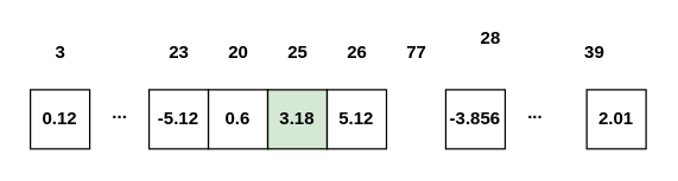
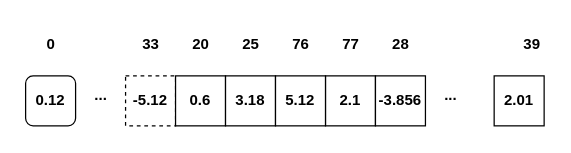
- <mxCell id="13" value="28" style="text;html=1;align=center;verticalAlign=middle;resizable=0;points=[];autosize=1;strokeColor=none;fillColor=none;fontStyle=1" vertex="1" parent="1"><mxGeometry x="310" y="10" width="40" height="30" as="geometry" /></mxCell>
+ <mxCell id="13" value="28" style="text;html=1;align=center;verticalAlign=middle;resizable=0;points=[];autosize=1;strokeColor=none;fillColor=none;fontStyle=1" vertex="1" parent="1"><mxGeometry x="300" y="20" width="40" height="30" as="geometry" /></mxCell>
- <mxCell id="18" value="3" style="text;html=1;align=center;verticalAlign=middle;resizable=0;points=[];autosize=1;strokeColor=none;fillColor=none;fontStyle=1" vertex="1" parent="1"><mxGeometry x="25" y="20" width="30" height="30" as="geometry" /></mxCell>
+ <mxCell id="18" value="0" style="text;html=1;align=center;verticalAlign=middle;resizable=0;points=[];autosize=1;strokeColor=none;fillColor=none;fontStyle=1" vertex="1" parent="1"><mxGeometry x="25" y="20" width="30" height="30" as="geometry" /></mxCell>
- <mxCell id="8" value="23" style="text;html=1;align=center;verticalAlign=middle;resizable=0;points=[];autosize=1;strokeColor=none;fillColor=none;fontStyle=1" vertex="1" parent="1"><mxGeometry x="100" y="20" width="40" height="30" as="geometry" /></mxCell>
+ <mxCell id="8" value="33" style="text;html=1;align=center;verticalAlign=middle;resizable=0;points=[];autosize=1;strokeColor=none;fillColor=none;fontStyle=1" vertex="1" parent="1"><mxGeometry x="100" y="20" width="40" height="30" as="geometry" /></mxCell>
- <mxCell id="11" value="26" style="text;html=1;align=center;verticalAlign=middle;resizable=0;points=[];autosize=1;strokeColor=none;fillColor=none;fontStyle=1" vertex="1" parent="1"><mxGeometry x="220" y="20" width="40" height="30" as="geometry" /></mxCell>
+ <mxCell id="11" value="76" style="text;html=1;align=center;verticalAlign=middle;resizable=0;points=[];autosize=1;strokeColor=none;fillColor=none;fontStyle=1" vertex="1" parent="1"><mxGeometry x="220" y="20" width="40" height="30" as="geometry" /></mxCell>
- <mxCell id="19" value="39" style="text;html=1;align=center;verticalAlign=middle;resizable=0;points=[];autosize=1;strokeColor=none;fillColor=none;fontStyle=1" vertex="1" parent="1"><mxGeometry x="380" y="20" width="40" height="30" as="geometry" /></mxCell>
+ <mxCell id="19" value="39" style="text;html=1;align=center;verticalAlign=middle;resizable=0;points=[];autosize=1;strokeColor=none;fillColor=none;fontStyle=1" vertex="1" parent="1"><mxGeometry x="405" y="20" width="40" height="30" as="geometry" /></mxCell>
- <mxCell id="16" value="0.12" style="whiteSpace=wrap;html=1;aspect=fixed;fontStyle=1" vertex="1" parent="1"><mxGeometry x="20" y="60" width="40" height="40" as="geometry" /></mxCell>
+ <mxCell id="16" value="0.12" style="whiteSpace=wrap;html=1;aspect=fixed;fontStyle=1;rounded=1;" vertex="1" parent="1"><mxGeometry x="20" y="60" width="40" height="40" as="geometry" /></mxCell>
- <mxCell id="2" value="-5.12" style="whiteSpace=wrap;html=1;aspect=fixed;fontStyle=1" vertex="1" parent="1"><mxGeometry x="100" y="60" width="40" height="40" as="geometry" /></mxCell>
+ <mxCell id="2" value="-5.12" style="whiteSpace=wrap;html=1;aspect=fixed;fontStyle=1;dashed=1;" vertex="1" parent="1"><mxGeometry x="100" y="60" width="40" height="40" as="geometry" /></mxCell>
- <mxCell id="6" value="3.18" style="whiteSpace=wrap;html=1;aspect=fixed;fontStyle=1;fillColor=#d5e8d4;" vertex="1" parent="1"><mxGeometry x="180" y="60" width="40" height="40" as="geometry" /></mxCell>
+ <mxCell id="6" value="3.18" style="whiteSpace=wrap;html=1;aspect=fixed;fontStyle=1" vertex="1" parent="1"><mxGeometry x="180" y="60" width="40" height="40" as="geometry" /></mxCell>
+ <mxCell id="4" value="2.1" style="whiteSpace=wrap;html=1;aspect=fixed;fontStyle=1" vertex="1" parent="1"><mxGeometry x="260" y="60" width="40" height="40" as="geometry" /></mxCell>
